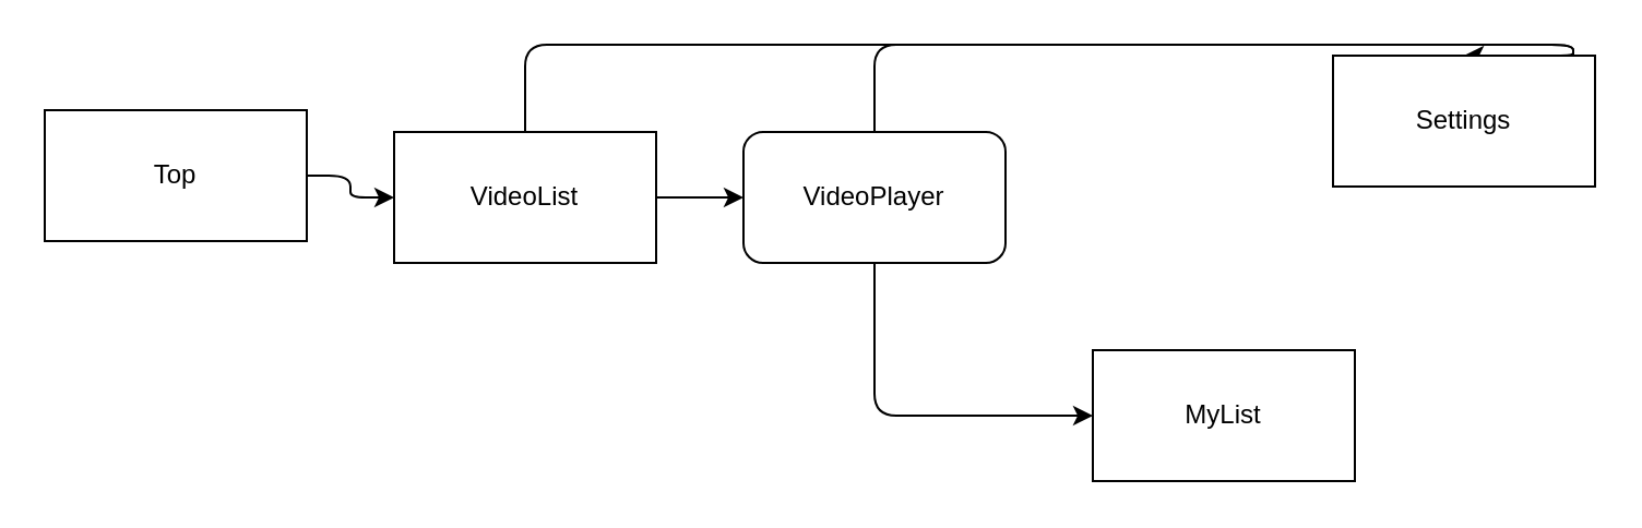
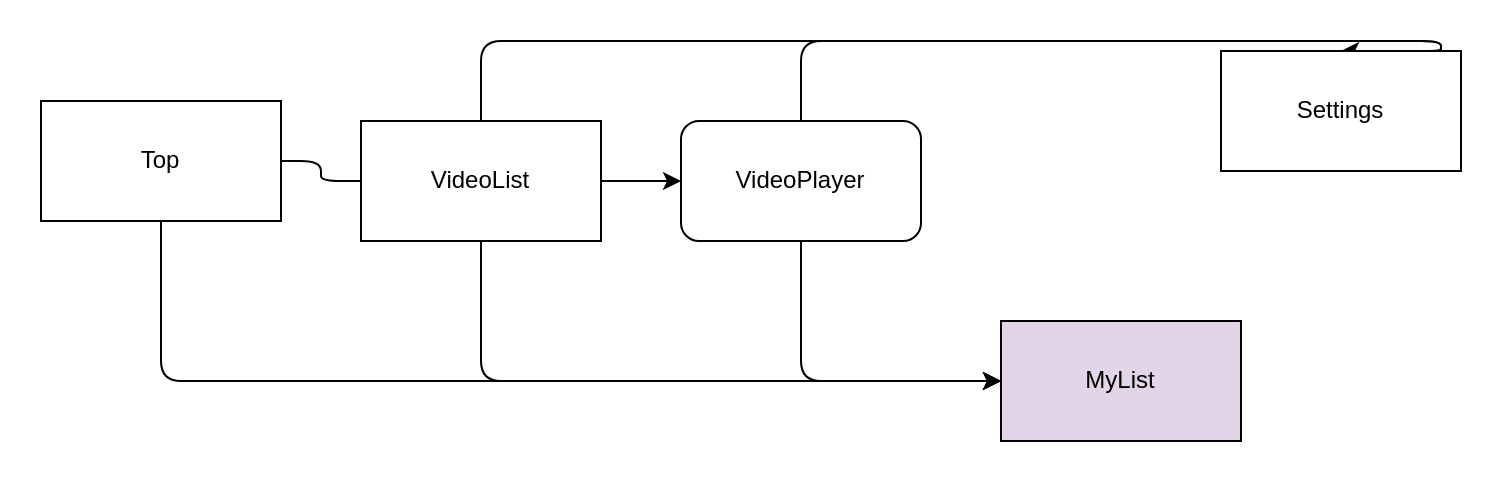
- <mxCell id="10" style="edgeStyle=orthogonalEdgeStyle;html=1;" parent="1" source="12" target="8" edge="1"><mxGeometry relative="1" as="geometry" /></mxCell>
+ <mxCell id="10" style="edgeStyle=orthogonalEdgeStyle;html=1;endArrow=none;" parent="1" source="12" target="8" edge="1"><mxGeometry relative="1" as="geometry" /></mxCell>
+ <mxCell id="7" style="edgeStyle=orthogonalEdgeStyle;html=1;entryX=0;entryY=0.5;entryDx=0;entryDy=0;exitX=0.5;exitY=1;exitDx=0;exitDy=0;" parent="1" source="8" target="13" edge="1"><mxGeometry relative="1" as="geometry"><Array as="points"><mxPoint x="240" y="190" /></Array></mxGeometry></mxCell>
+ <mxCell id="11" style="edgeStyle=orthogonalEdgeStyle;html=1;entryX=0;entryY=0.5;entryDx=0;entryDy=0;exitX=0.5;exitY=1;exitDx=0;exitDy=0;" parent="1" source="12" target="13" edge="1"><mxGeometry relative="1" as="geometry"><Array as="points"><mxPoint x="80" y="190" /></Array></mxGeometry></mxCell>
- <mxCell id="13" value="MyList" style="rounded=0;whiteSpace=wrap;html=1;" parent="1" vertex="1"><mxGeometry x="500" y="160" width="120" height="60" as="geometry" /></mxCell>
+ <mxCell id="13" value="MyList" style="rounded=0;whiteSpace=wrap;html=1;fillColor=#e1d5e7;" parent="1" vertex="1"><mxGeometry x="500" y="160" width="120" height="60" as="geometry" /></mxCell>
